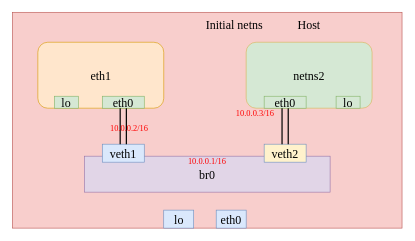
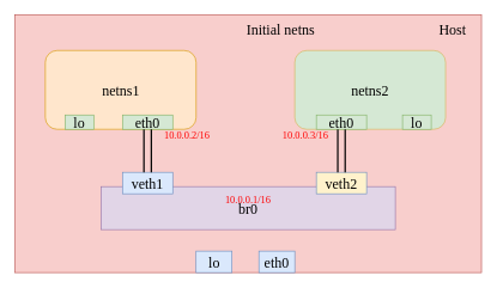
- <mxCell id="3" value="&lt;p&gt;&lt;font style=&quot;font-size: 20px&quot; face=&quot;Comic Sans MS&quot;&gt;Host&lt;/font&gt;&lt;/p&gt;" style="text;html=1;strokeColor=none;fillColor=none;align=center;verticalAlign=middle;whiteSpace=wrap;rounded=0;" parent="1" vertex="1"><mxGeometry x="495" y="30" width="40" height="20" as="geometry" /></mxCell>
+ <mxCell id="3" value="&lt;p&gt;&lt;font style=&quot;font-size: 20px&quot; face=&quot;Comic Sans MS&quot;&gt;Host&lt;/font&gt;&lt;/p&gt;" style="text;html=1;strokeColor=none;fillColor=none;align=center;verticalAlign=middle;whiteSpace=wrap;rounded=0;" parent="1" vertex="1"><mxGeometry x="610" y="30" width="40" height="20" as="geometry" /></mxCell>
- <mxCell id="8" value="&lt;font style=&quot;font-size: 20px&quot; face=&quot;Comic Sans MS&quot;&gt;eth1&lt;/font&gt;" style="rounded=1;whiteSpace=wrap;html=1;fillColor=#ffe6cc;strokeColor=#d79b00;" parent="7" vertex="1"><mxGeometry width="210" height="110" as="geometry" /></mxCell>
+ <mxCell id="8" value="&lt;font style=&quot;font-size: 20px&quot; face=&quot;Comic Sans MS&quot;&gt;netns1&lt;/font&gt;" style="rounded=1;whiteSpace=wrap;html=1;fillColor=#ffe6cc;strokeColor=#d79b00;" parent="7" vertex="1"><mxGeometry width="210" height="110" as="geometry" /></mxCell>
- <mxCell id="20" value="&lt;font face=&quot;Comic Sans MS&quot; style=&quot;font-size: 14px&quot; color=&quot;#ff0000&quot;&gt;10.0.0.2/16&lt;/font&gt;" style="text;html=1;strokeColor=none;fillColor=none;align=center;verticalAlign=middle;whiteSpace=wrap;rounded=0;" parent="1" vertex="1"><mxGeometry x="175" y="205" width="80" height="20" as="geometry" /></mxCell>
+ <mxCell id="20" value="&lt;font face=&quot;Comic Sans MS&quot; style=&quot;font-size: 14px&quot; color=&quot;#ff0000&quot;&gt;10.0.0.2/16&lt;/font&gt;" style="text;html=1;strokeColor=none;fillColor=none;align=center;verticalAlign=middle;whiteSpace=wrap;rounded=0;" parent="1" vertex="1"><mxGeometry x="220" y="180" width="80" height="20" as="geometry" /></mxCell>
- <mxCell id="19" value="&lt;font face=&quot;Comic Sans MS&quot; style=&quot;font-size: 14px&quot; color=&quot;#ff0000&quot;&gt;10.0.0.1/16&lt;/font&gt;" style="text;html=1;strokeColor=none;fillColor=none;align=center;verticalAlign=middle;whiteSpace=wrap;rounded=0;" parent="1" vertex="1"><mxGeometry x="306.25" y="260" width="77.5" height="20" as="geometry" /></mxCell>
+ <mxCell id="19" value="&lt;font face=&quot;Comic Sans MS&quot; style=&quot;font-size: 14px&quot; color=&quot;#ff0000&quot;&gt;10.0.0.1/16&lt;/font&gt;" style="text;html=1;strokeColor=none;fillColor=none;align=center;verticalAlign=middle;whiteSpace=wrap;rounded=0;" parent="1" vertex="1"><mxGeometry x="306.25" y="270" width="77.5" height="20" as="geometry" /></mxCell>
